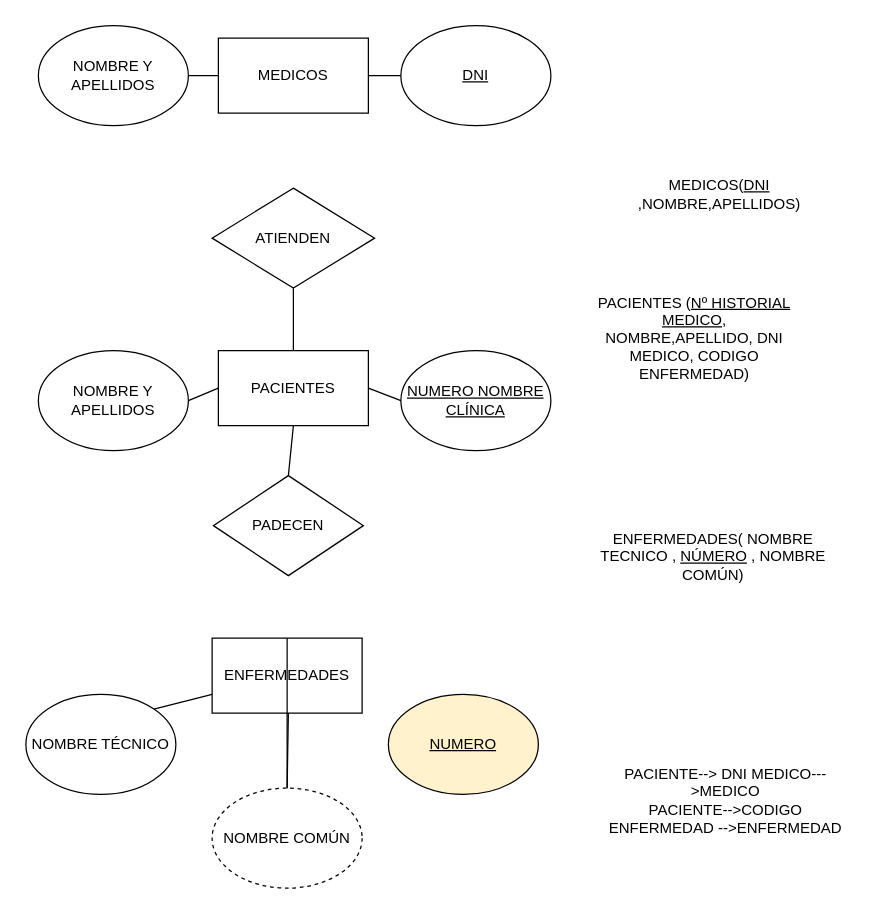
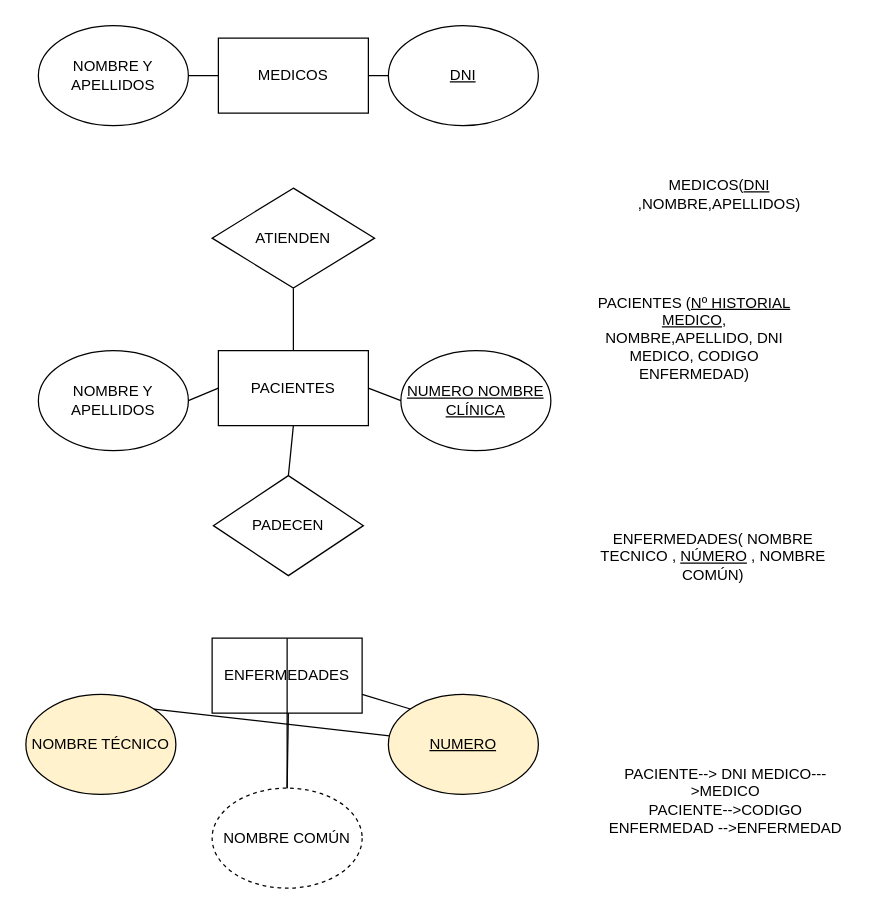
- <mxCell id="3" value="&lt;u&gt;DNI&lt;/u&gt;" style="ellipse;whiteSpace=wrap;html=1;" vertex="1" parent="1"><mxGeometry x="320" y="20" width="120" height="80" as="geometry" /></mxCell>
+ <mxCell id="3" value="&lt;u&gt;DNI&lt;/u&gt;" style="ellipse;whiteSpace=wrap;html=1;" vertex="1" parent="1"><mxGeometry x="310" y="20" width="120" height="80" as="geometry" /></mxCell>
- <mxCell id="15" value="" style="endArrow=none;html=1;rounded=0;entryX=0;entryY=0.75;entryDx=0;entryDy=0;exitX=1;exitY=0;exitDx=0;exitDy=0;" edge="1" parent="1" source="12" target="10"><mxGeometry width="50" height="50" relative="1" as="geometry"><mxPoint x="200" y="650" as="sourcePoint" /><mxPoint x="250" y="600" as="targetPoint" /></mxGeometry></mxCell>
+ <mxCell id="15" value="" style="endArrow=none;html=1;rounded=0;exitX=1;exitY=0;exitDx=0;exitDy=0;" edge="1" parent="1" source="12" target="11"><mxGeometry width="50" height="50" relative="1" as="geometry"><mxPoint x="200" y="650" as="sourcePoint" /><mxPoint x="250" y="600" as="targetPoint" /></mxGeometry></mxCell>
+ <mxCell id="16" value="" style="endArrow=none;html=1;rounded=0;entryX=1;entryY=0.75;entryDx=0;entryDy=0;exitX=0;exitY=0;exitDx=0;exitDy=0;" edge="1" parent="1" source="11" target="10"><mxGeometry width="50" height="50" relative="1" as="geometry"><mxPoint x="200" y="650" as="sourcePoint" /><mxPoint x="250" y="600" as="targetPoint" /></mxGeometry></mxCell>
- <mxCell id="12" value="NOMBRE TÉCNICO" style="ellipse;whiteSpace=wrap;html=1;" vertex="1" parent="1"><mxGeometry x="20" y="555" width="120" height="80" as="geometry" /></mxCell>
+ <mxCell id="12" value="NOMBRE TÉCNICO" style="ellipse;whiteSpace=wrap;html=1;fillColor=#fff2cc;" vertex="1" parent="1"><mxGeometry x="20" y="555" width="120" height="80" as="geometry" /></mxCell>
